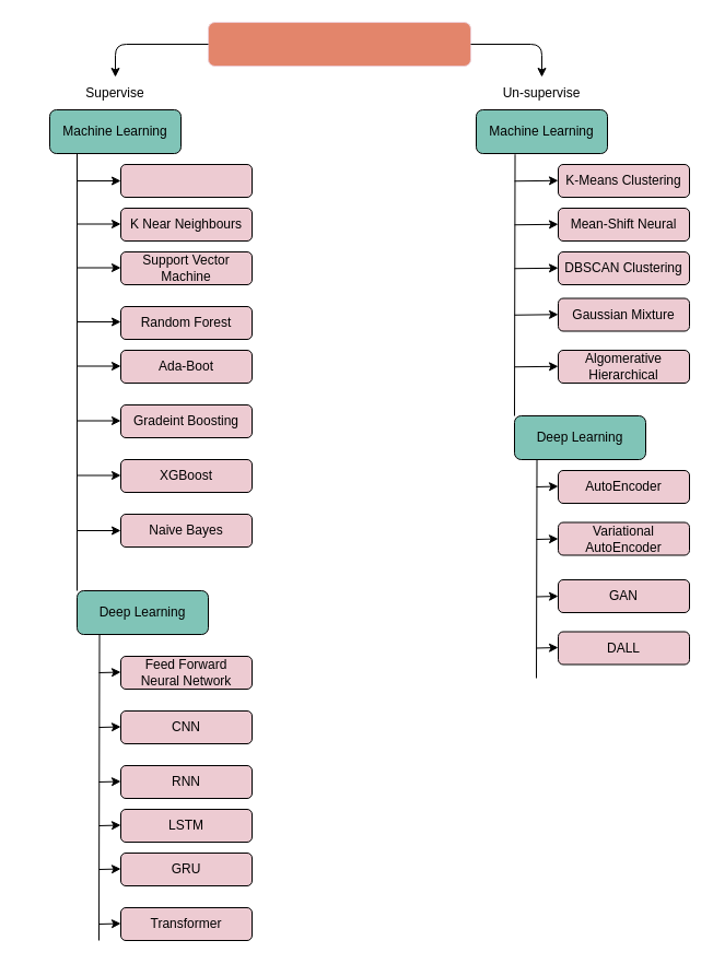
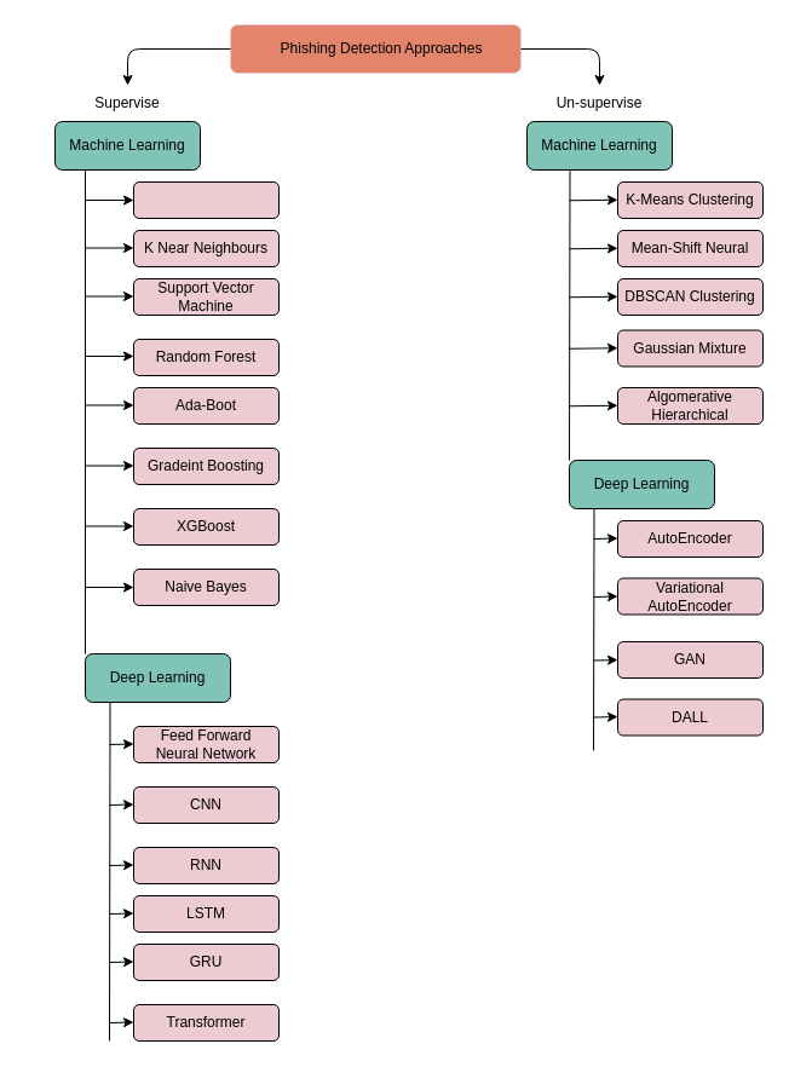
+ <mxCell id="3" value="Phishing Detection Approaches" style="text;html=1;strokeColor=none;fillColor=none;align=center;verticalAlign=middle;whiteSpace=wrap;rounded=0;" vertex="1" parent="1"><mxGeometry x="230" y="25" width="170" height="30" as="geometry" /></mxCell>
